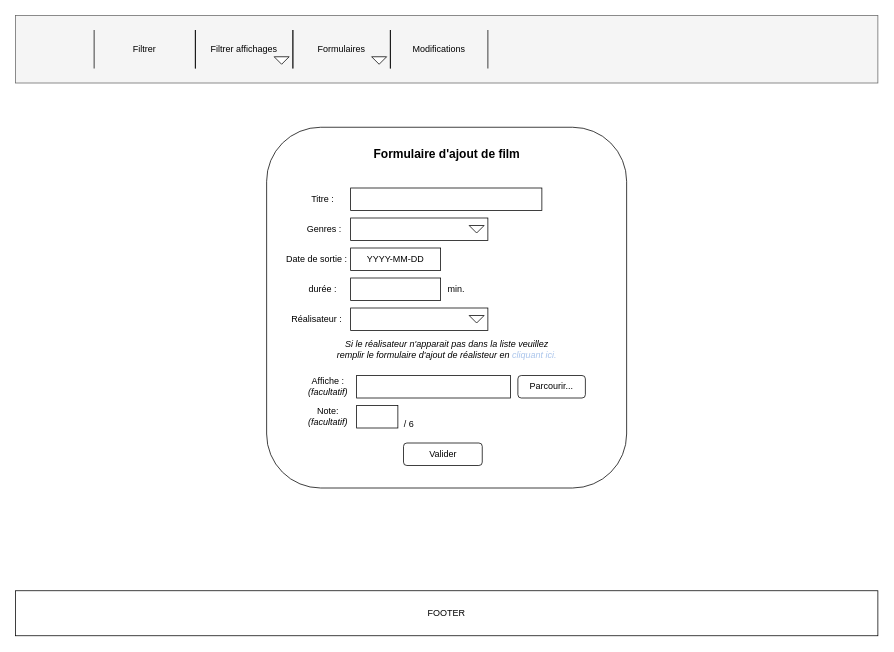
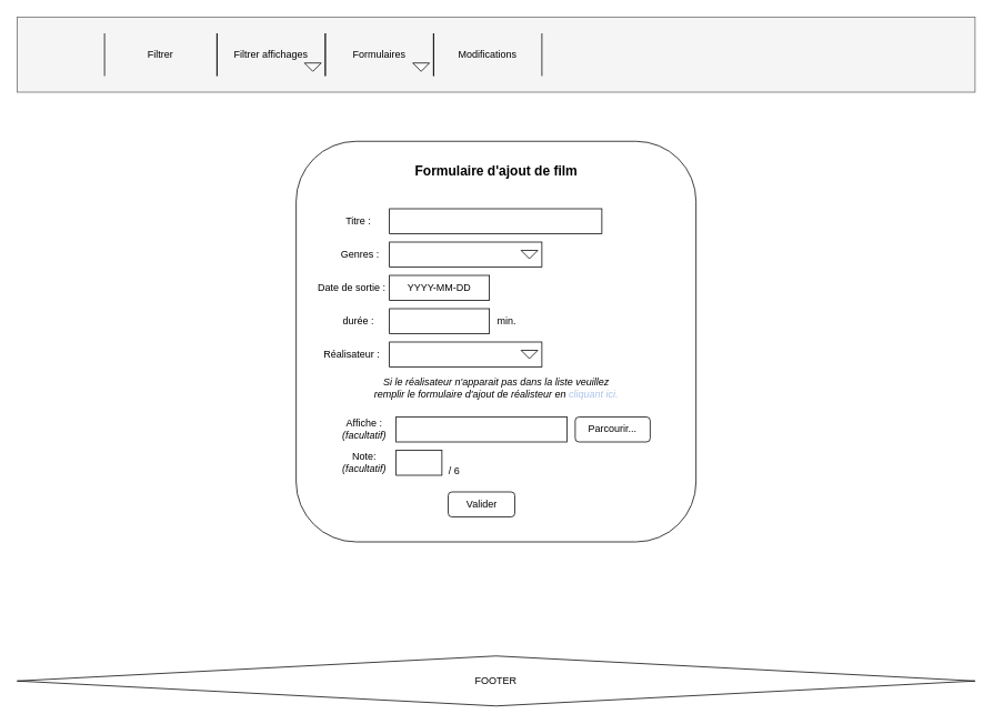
- <mxCell id="25" value="Valider" style="rounded=1;whiteSpace=wrap;html=1;" parent="1" vertex="1"><mxGeometry x="537.5" y="590" width="105" height="30" as="geometry" /></mxCell>
+ <mxCell id="25" value="Valider" style="rounded=1;whiteSpace=wrap;html=1;" parent="1" vertex="1"><mxGeometry x="537.5" y="590" width="80" height="30" as="geometry" /></mxCell>
- <mxCell id="9" value="FOOTER" style="rounded=0;whiteSpace=wrap;html=1;resizeWidth=0;" parent="1" vertex="1"><mxGeometry x="20" y="787" width="1150" height="60" as="geometry" /></mxCell>
+ <mxCell id="9" value="FOOTER" style="rhombus;whiteSpace=wrap;html=1;resizeWidth=0;" parent="1" vertex="1"><mxGeometry x="20" y="787" width="1150" height="60" as="geometry" /></mxCell>
